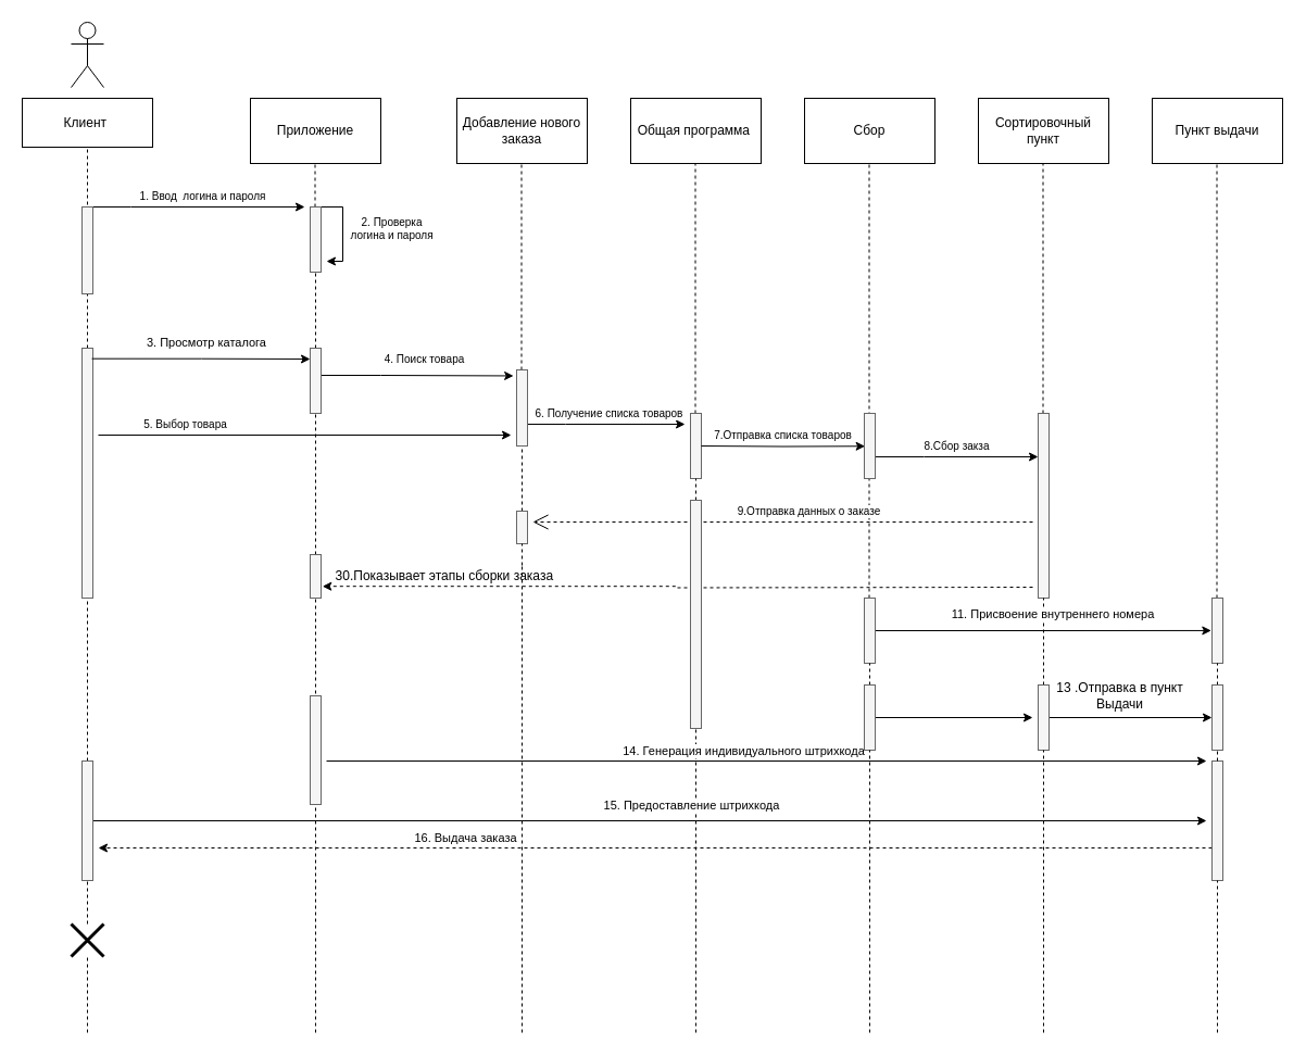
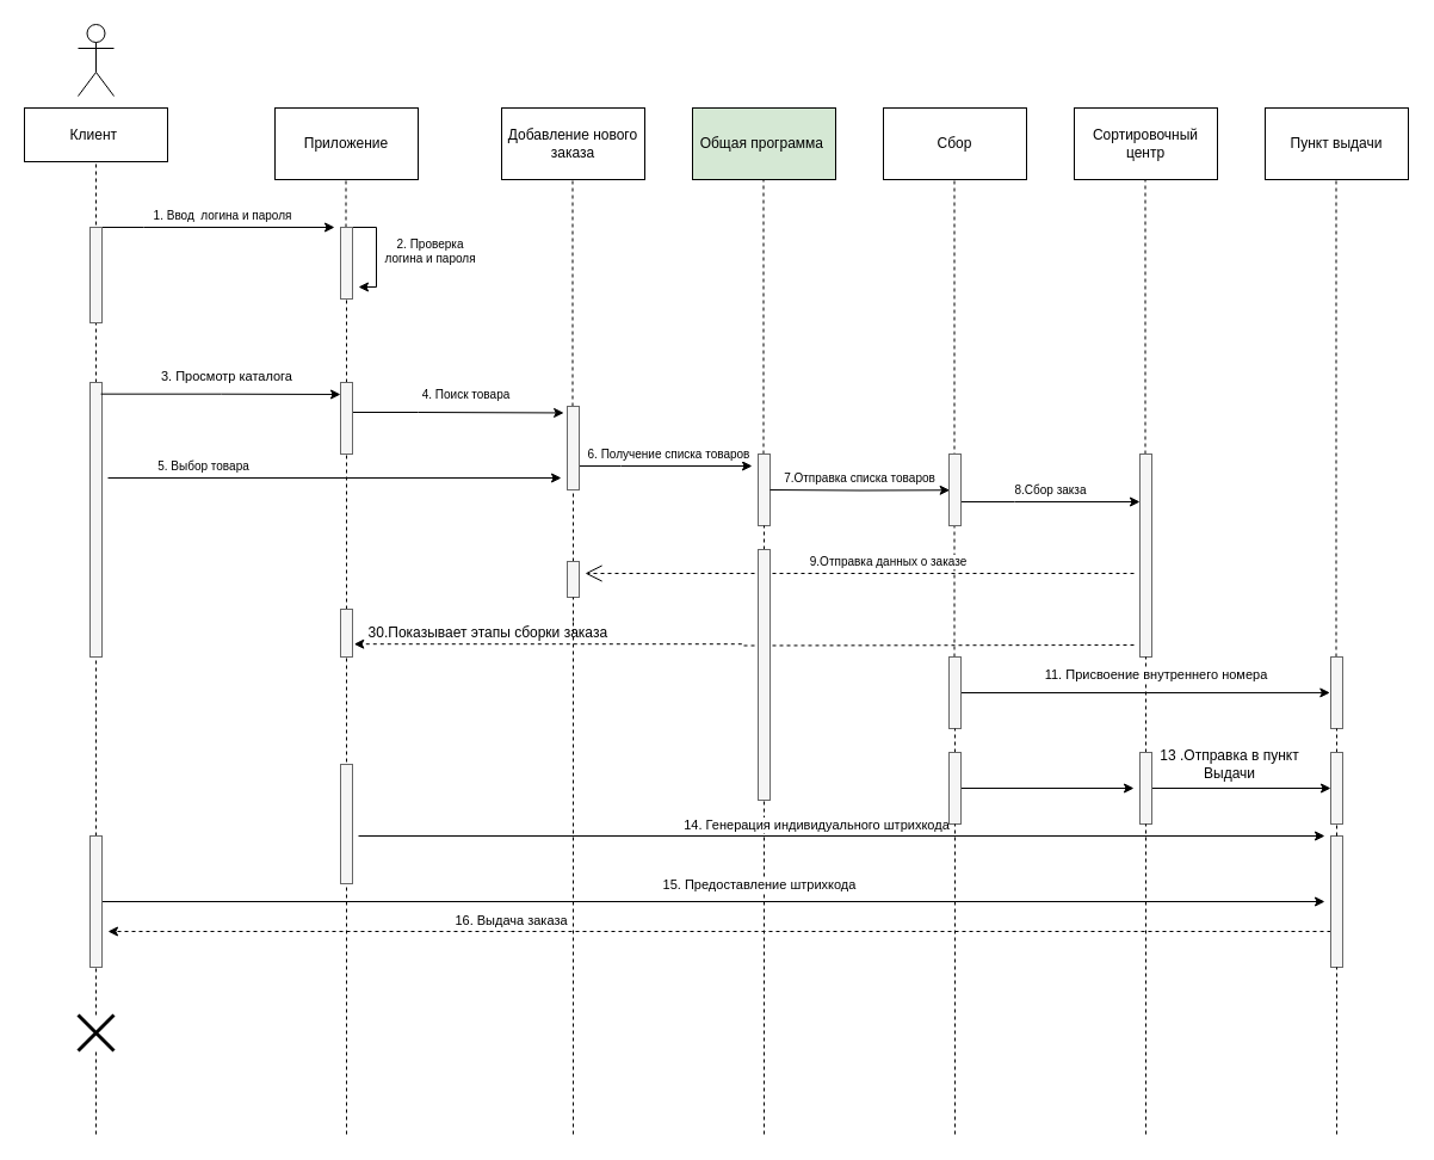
- <mxCell id="6" value="Общая программа&amp;nbsp;" style="rounded=0;whiteSpace=wrap;html=1;" parent="1" vertex="1"><mxGeometry x="580" y="90" width="120" height="60" as="geometry" /></mxCell>
+ <mxCell id="6" value="Общая программа&amp;nbsp;" style="rounded=0;whiteSpace=wrap;html=1;fillColor=#d5e8d4;" parent="1" vertex="1"><mxGeometry x="580" y="90" width="120" height="60" as="geometry" /></mxCell>
- <mxCell id="8" value="Сортировочный пункт" style="rounded=0;whiteSpace=wrap;html=1;" parent="1" vertex="1"><mxGeometry x="900" y="90" width="120" height="60" as="geometry" /></mxCell>
+ <mxCell id="8" value="Сортировочный центр" style="rounded=0;whiteSpace=wrap;html=1;" parent="1" vertex="1"><mxGeometry x="900" y="90" width="120" height="60" as="geometry" /></mxCell>
